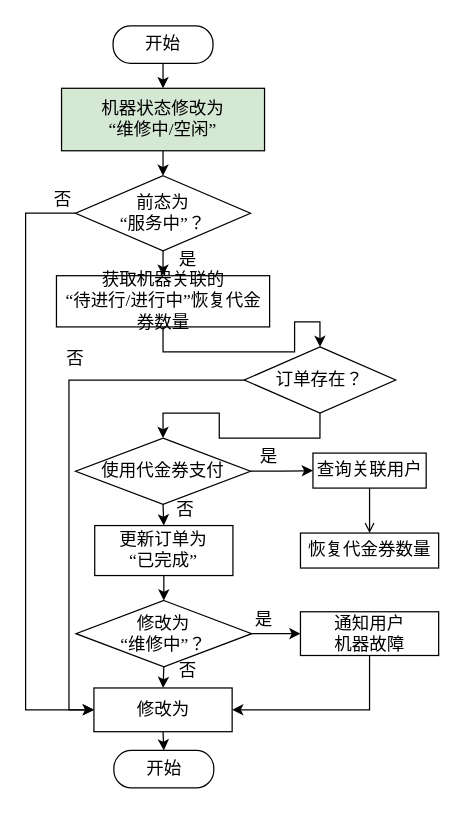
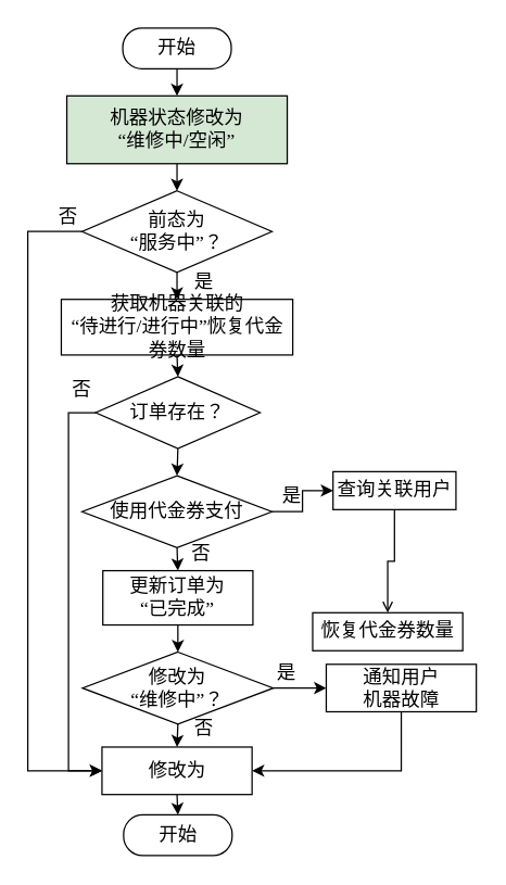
- <mxCell id="13" value="&lt;font face=&quot;宋体&quot;&gt;&lt;span style=&quot;font-size: 14px;&quot;&gt;订单存在？&lt;/span&gt;&lt;/font&gt;" style="rhombus;whiteSpace=wrap;html=1;" vertex="1" parent="1"><mxGeometry x="195" y="277" width="121.25" height="53" as="geometry" /></mxCell>
+ <mxCell id="13" value="&lt;font face=&quot;宋体&quot;&gt;&lt;span style=&quot;font-size: 14px;&quot;&gt;订单存在？&lt;/span&gt;&lt;/font&gt;" style="rhombus;whiteSpace=wrap;html=1;" vertex="1" parent="1"><mxGeometry x="70" y="277" width="121.25" height="53" as="geometry" /></mxCell>
- <mxCell id="18" value="查询关联用户" style="rounded=0;whiteSpace=wrap;html=1;fontFamily=宋体;fontSize=14;" vertex="1" parent="1"><mxGeometry x="250" y="362" width="90.62" height="28" as="geometry" /></mxCell>
+ <mxCell id="18" value="查询关联用户" style="rounded=0;whiteSpace=wrap;html=1;fontFamily=宋体;fontSize=14;" vertex="1" parent="1"><mxGeometry x="245" y="347" width="90.62" height="28" as="geometry" /></mxCell>
- <mxCell id="19" value="恢复代金券数量" style="rounded=0;whiteSpace=wrap;html=1;fontFamily=宋体;fontSize=14;" vertex="1" parent="1"><mxGeometry x="240" y="426" width="110.62" height="28" as="geometry" /></mxCell>
+ <mxCell id="19" value="恢复代金券数量" style="rounded=0;whiteSpace=wrap;html=1;fontFamily=宋体;fontSize=14;" vertex="1" parent="1"><mxGeometry x="230" y="451" width="110.62" height="28" as="geometry" /></mxCell>
